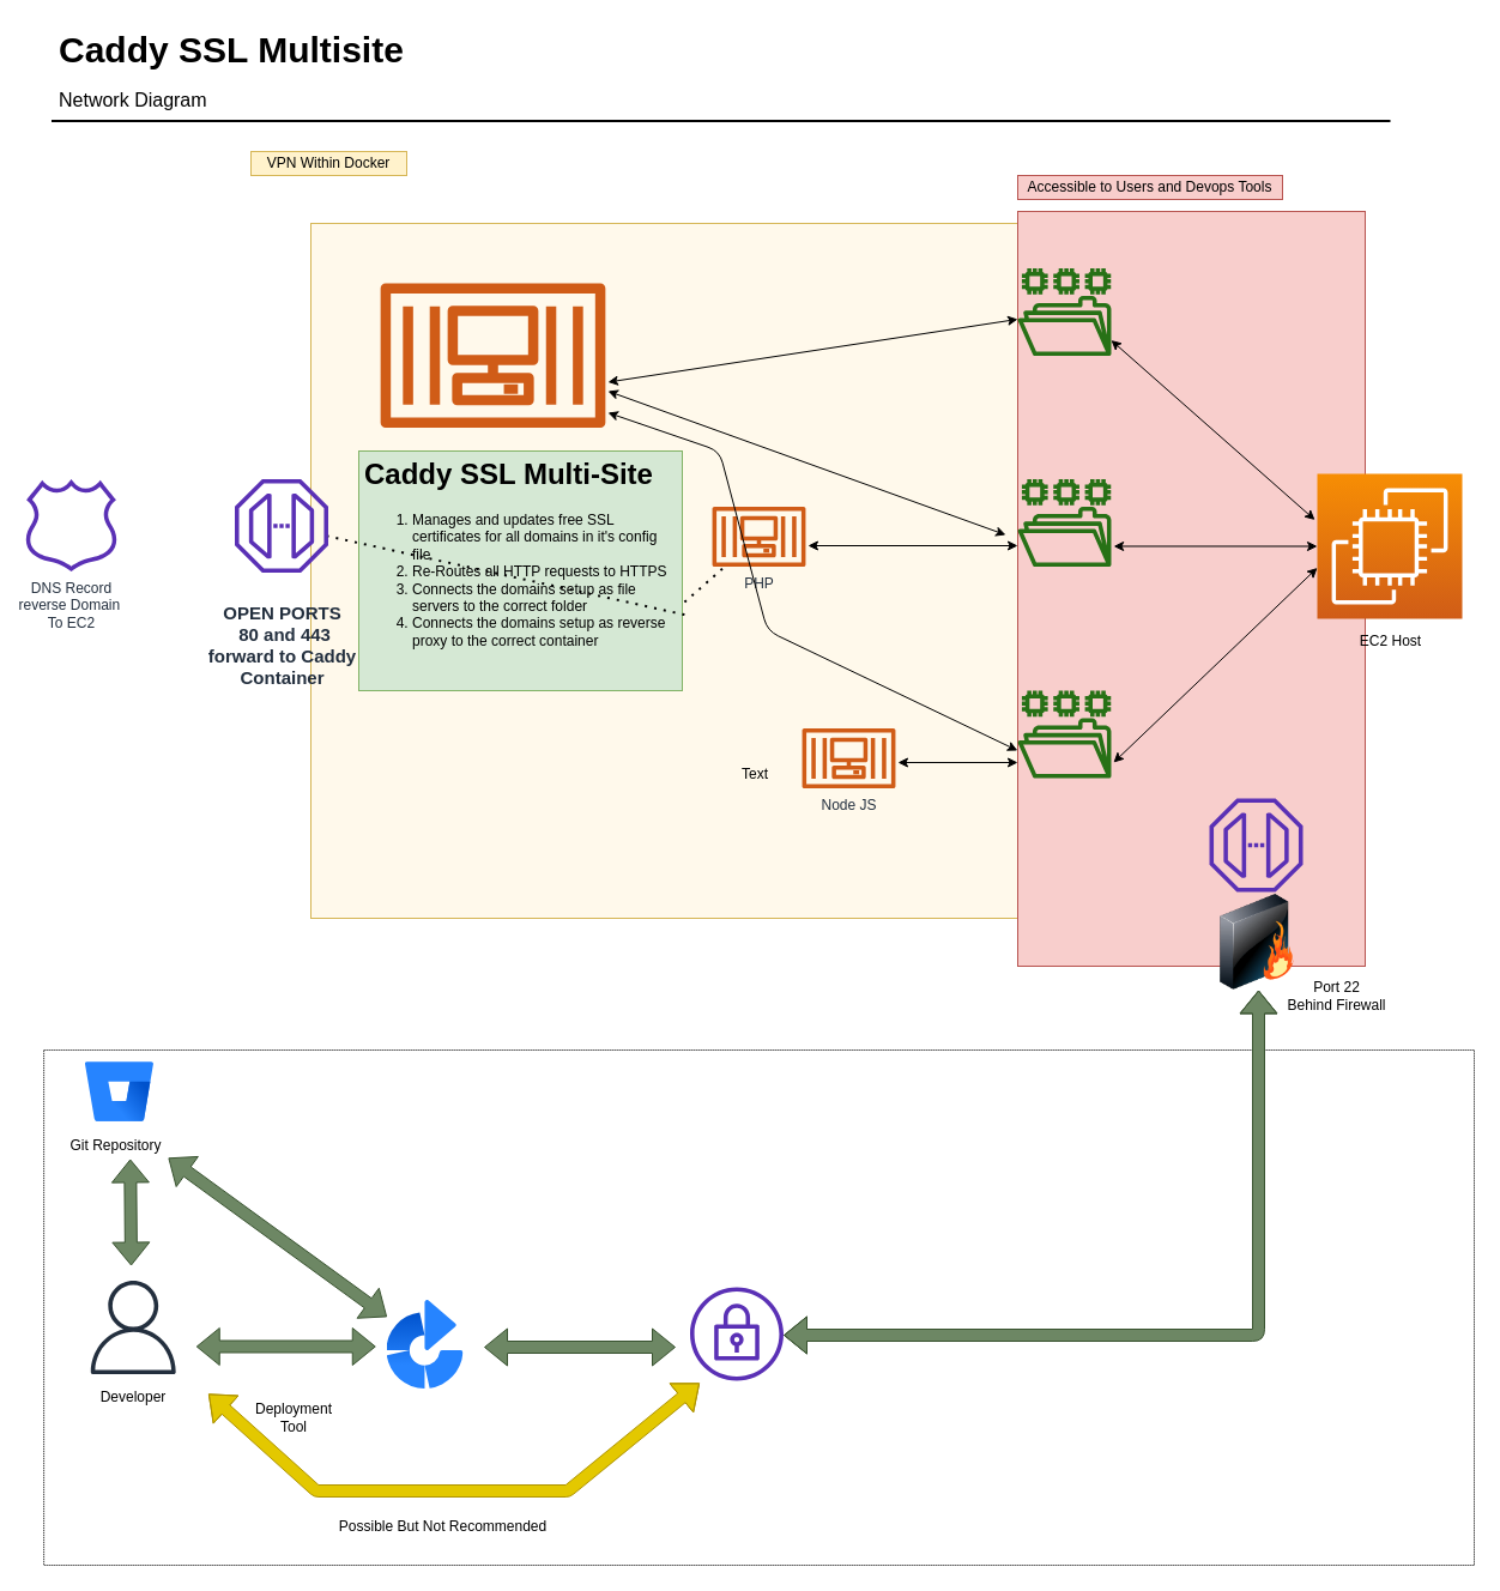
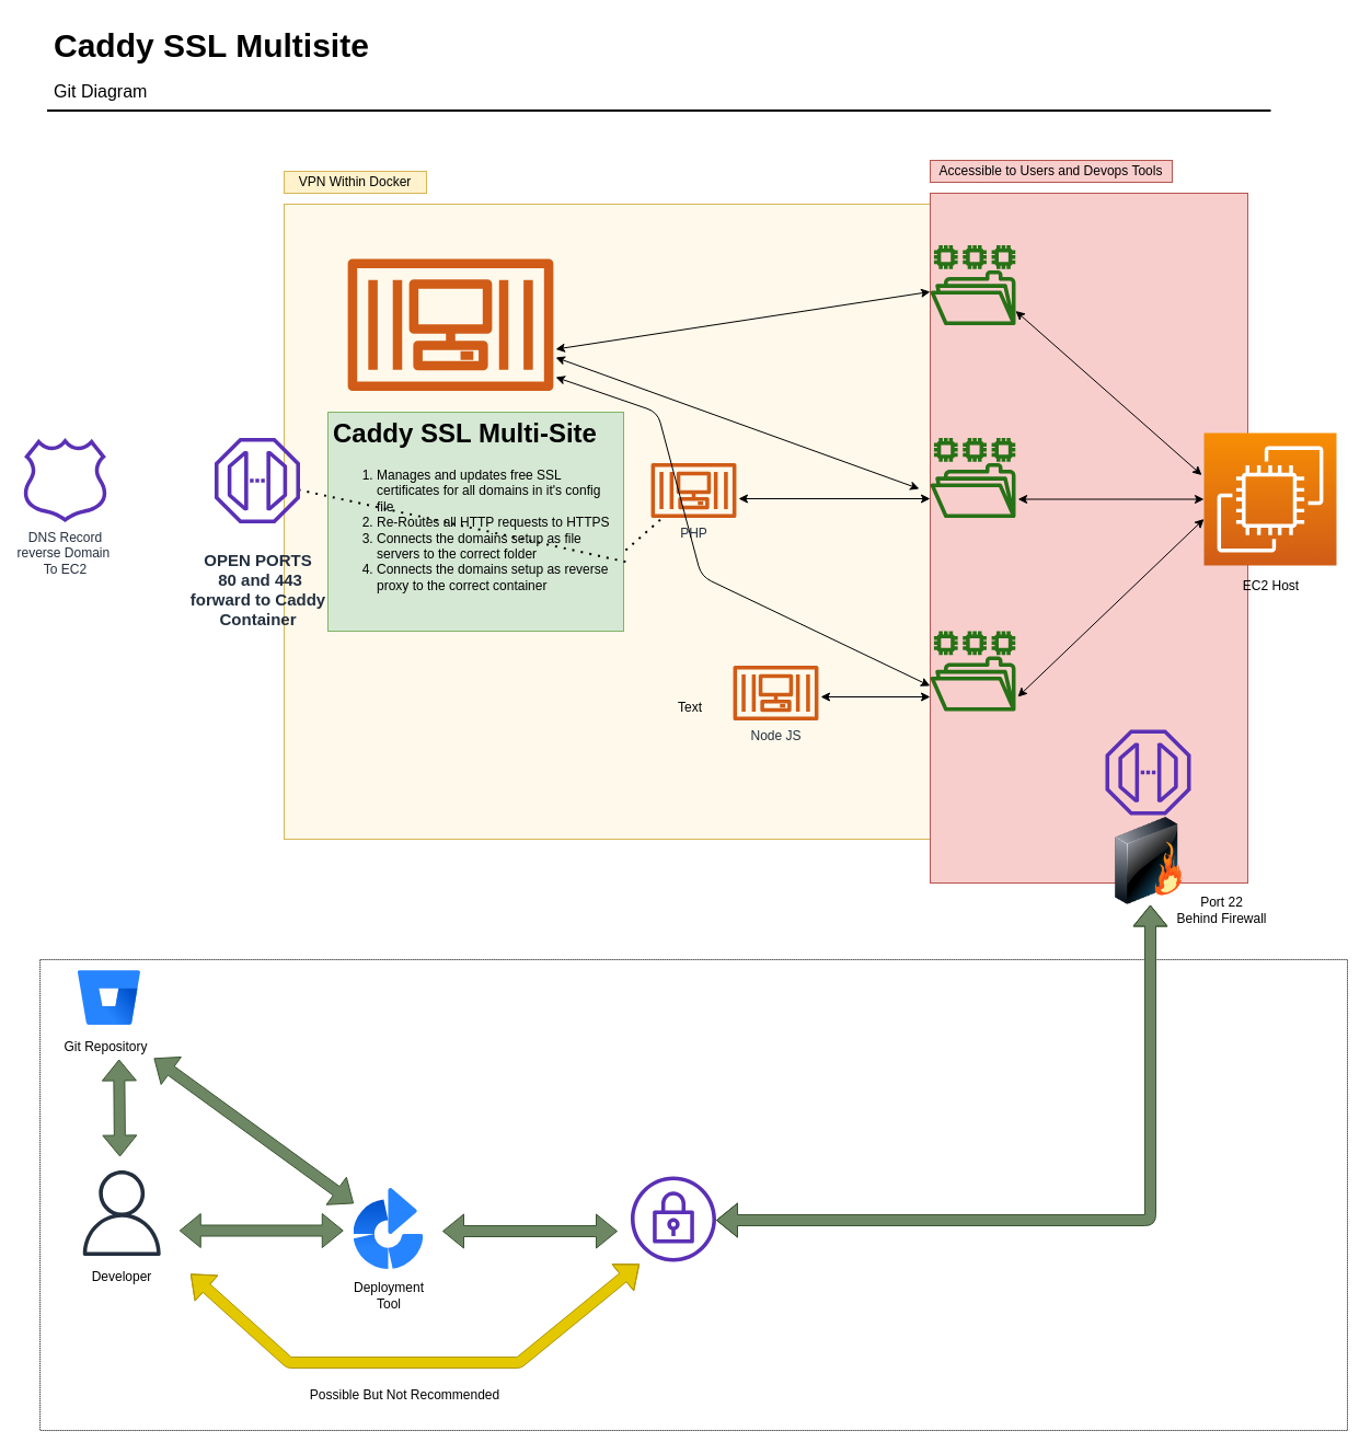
- <mxCell id="5" value="Network Diagram" style="text;html=1;resizable=0;points=[];autosize=1;align=left;verticalAlign=top;spacingTop=-4;fontSize=16;" parent="1" vertex="1"><mxGeometry x="46.5" y="70.5" width="140" height="20" as="geometry" /></mxCell>
+ <mxCell id="5" value="Git Diagram" style="text;html=1;resizable=0;points=[];autosize=1;align=left;verticalAlign=top;spacingTop=-4;fontSize=16;" parent="1" vertex="1"><mxGeometry x="46.5" y="70.5" width="140" height="20" as="geometry" /></mxCell>
- <mxCell id="18" value="VPN Within Docker" style="text;html=1;strokeColor=#d6b656;fillColor=#fff2cc;align=center;verticalAlign=middle;whiteSpace=wrap;rounded=0;" vertex="1" parent="1"><mxGeometry x="209" y="126" width="130" height="20" as="geometry" /></mxCell>
+ <mxCell id="18" value="VPN Within Docker" style="text;html=1;strokeColor=#d6b656;fillColor=#fff2cc;align=center;verticalAlign=middle;whiteSpace=wrap;rounded=0;" vertex="1" parent="1"><mxGeometry x="259" y="156" width="130" height="20" as="geometry" /></mxCell>
- <mxCell id="36" value="Deployment&lt;br&gt;Tool" style="text;html=1;strokeColor=none;fillColor=none;align=center;verticalAlign=middle;whiteSpace=wrap;rounded=0;" vertex="1" parent="1"><mxGeometry x="203.75" y="1164" width="81.5" height="38.5" as="geometry" /></mxCell>
+ <mxCell id="36" value="Deployment&lt;br&gt;Tool" style="text;html=1;strokeColor=none;fillColor=none;align=center;verticalAlign=middle;whiteSpace=wrap;rounded=0;" vertex="1" parent="1"><mxGeometry x="313.75" y="1164" width="81.5" height="38.5" as="geometry" /></mxCell>
